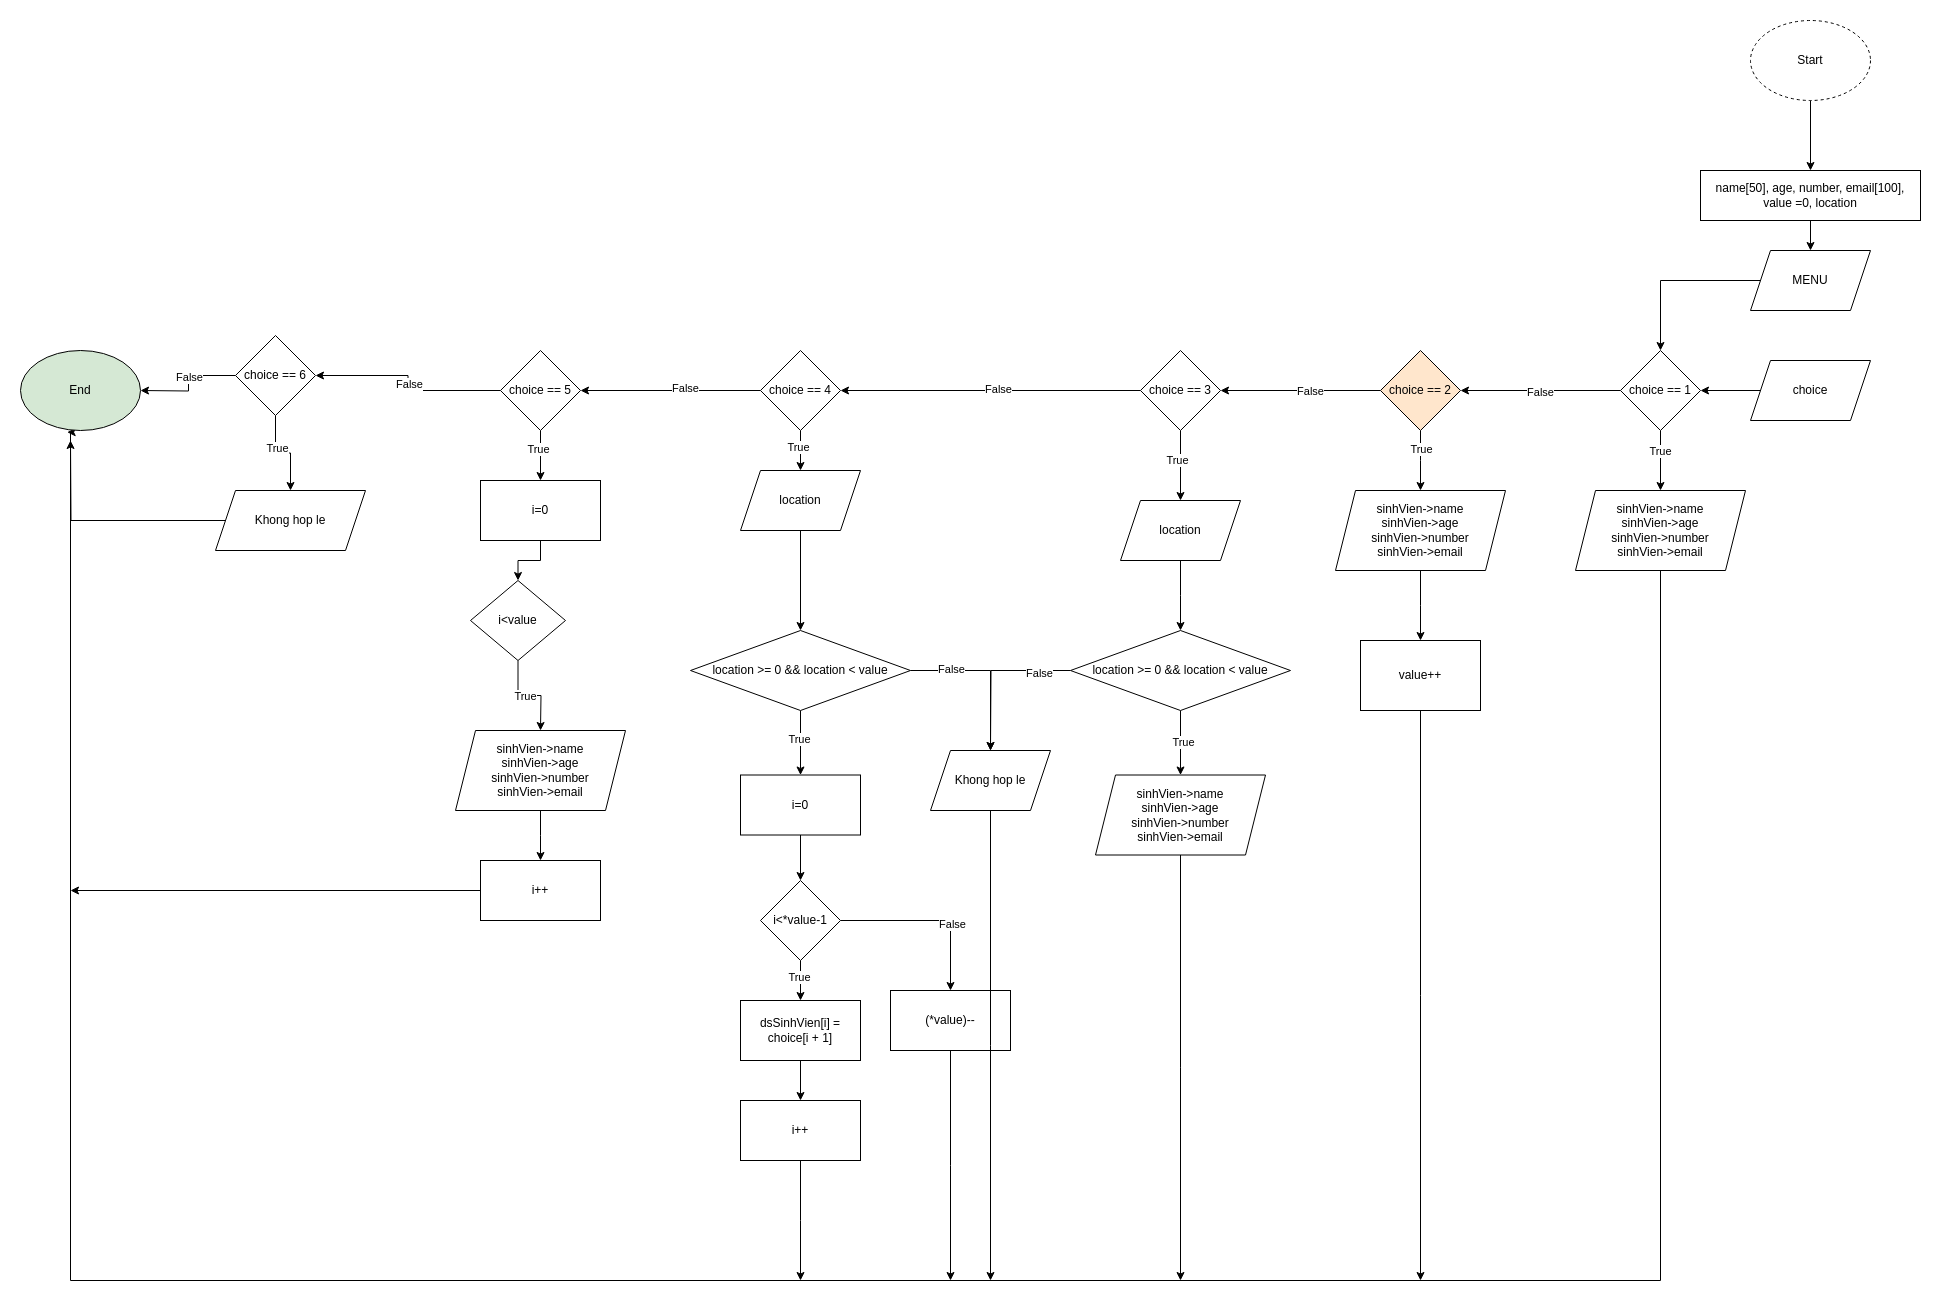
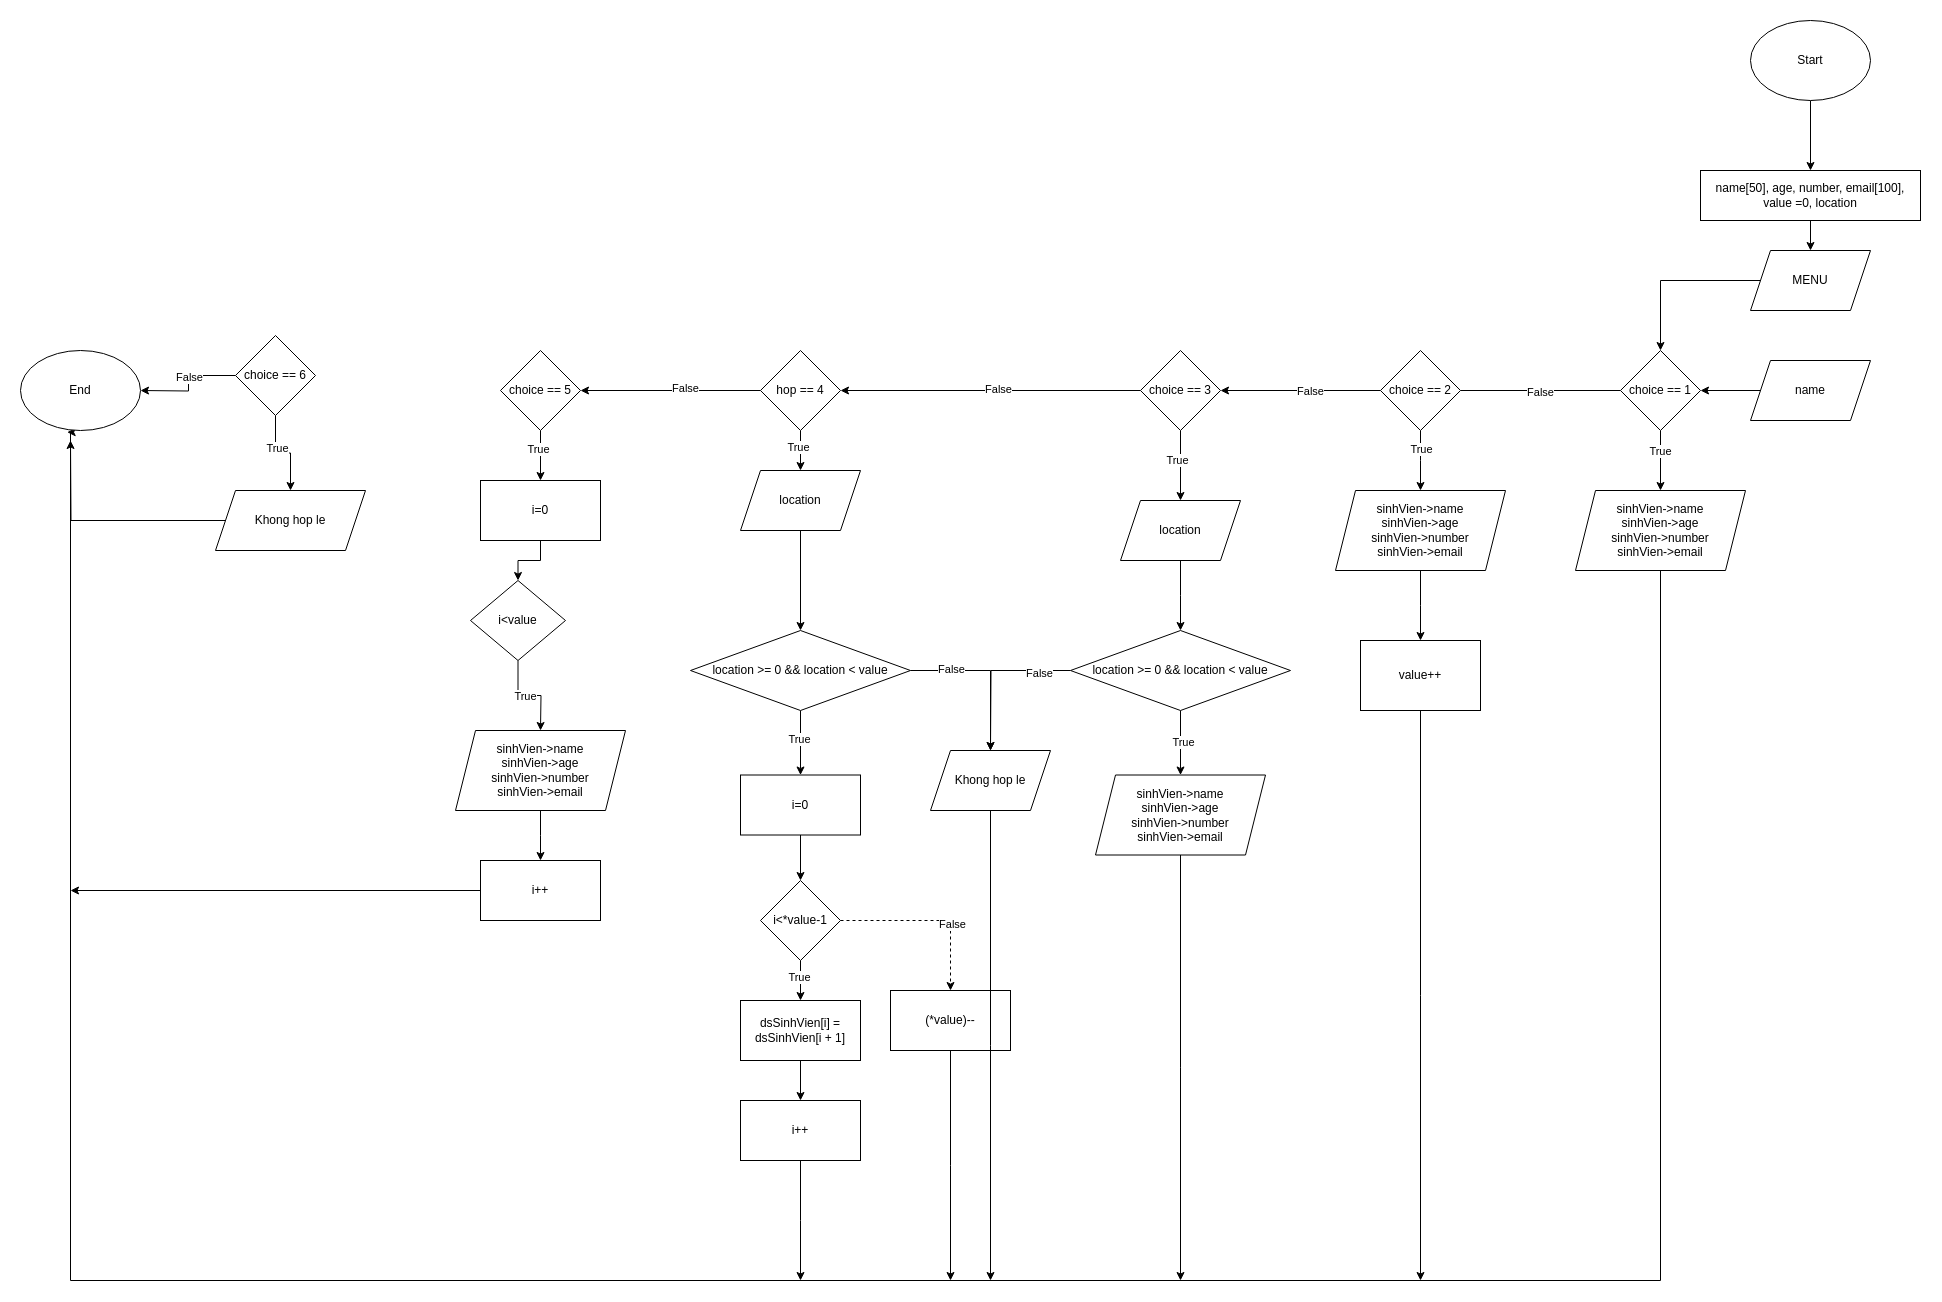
- <mxCell id="3" value="Start" style="ellipse;whiteSpace=wrap;html=1;dashed=1;" vertex="1" parent="1"><mxGeometry x="1750" y="20" width="120" height="80" as="geometry" /></mxCell>
+ <mxCell id="3" value="Start" style="ellipse;whiteSpace=wrap;html=1;" vertex="1" parent="1"><mxGeometry x="1750" y="20" width="120" height="80" as="geometry" /></mxCell>
- <mxCell id="17" style="edgeStyle=orthogonalEdgeStyle;rounded=0;orthogonalLoop=1;jettySize=auto;html=1;entryX=1;entryY=0.5;entryDx=0;entryDy=0;" edge="1" parent="1" source="19" target="24"><mxGeometry relative="1" as="geometry"><mxPoint x="410" y="390" as="targetPoint" /></mxGeometry></mxCell>
- <mxCell id="18" value="False" style="edgeLabel;html=1;align=center;verticalAlign=middle;resizable=0;points=[];" vertex="1" connectable="0" parent="17"><mxGeometry x="-0.017" y="-1" relative="1" as="geometry"><mxPoint y="-1" as="offset" /></mxGeometry></mxCell>
- <mxCell id="88" value="End" style="ellipse;whiteSpace=wrap;html=1;fillColor=#d5e8d4;" vertex="1" parent="1"><mxGeometry x="20" y="350" width="120" height="80" as="geometry" /></mxCell>
+ <mxCell id="88" value="End" style="ellipse;whiteSpace=wrap;html=1;" vertex="1" parent="1"><mxGeometry x="20" y="350" width="120" height="80" as="geometry" /></mxCell>
- <mxCell id="29" value="choice == 4" style="rhombus;whiteSpace=wrap;html=1;" vertex="1" parent="1"><mxGeometry x="760" y="350" width="80" height="80" as="geometry" /></mxCell>
+ <mxCell id="29" value="hop == 4" style="rhombus;whiteSpace=wrap;html=1;" vertex="1" parent="1"><mxGeometry x="760" y="350" width="80" height="80" as="geometry" /></mxCell>
- <mxCell id="34" value="choice == 2" style="rhombus;whiteSpace=wrap;html=1;fillColor=#ffe6cc;" vertex="1" parent="1"><mxGeometry x="1380" y="350" width="80" height="80" as="geometry" /></mxCell>
+ <mxCell id="34" value="choice == 2" style="rhombus;whiteSpace=wrap;html=1;" vertex="1" parent="1"><mxGeometry x="1380" y="350" width="80" height="80" as="geometry" /></mxCell>
- <mxCell id="12" style="edgeStyle=orthogonalEdgeStyle;rounded=0;orthogonalLoop=1;jettySize=auto;html=1;" edge="1" parent="1" source="14" target="34"><mxGeometry relative="1" as="geometry"><mxPoint x="1510" y="390" as="targetPoint" /></mxGeometry></mxCell>
+ <mxCell id="12" style="edgeStyle=orthogonalEdgeStyle;rounded=0;orthogonalLoop=1;jettySize=auto;html=1;endArrow=none;" edge="1" parent="1" source="14" target="34"><mxGeometry relative="1" as="geometry"><mxPoint x="1510" y="390" as="targetPoint" /></mxGeometry></mxCell>
- <mxCell id="9" value="choice" style="shape=parallelogram;perimeter=parallelogramPerimeter;whiteSpace=wrap;html=1;fixedSize=1;" vertex="1" parent="1"><mxGeometry x="1750" y="360" width="120" height="60" as="geometry" /></mxCell>
+ <mxCell id="9" value="name" style="shape=parallelogram;perimeter=parallelogramPerimeter;whiteSpace=wrap;html=1;fixedSize=1;" vertex="1" parent="1"><mxGeometry x="1750" y="360" width="120" height="60" as="geometry" /></mxCell>
- <mxCell id="66" style="edgeStyle=orthogonalEdgeStyle;rounded=0;orthogonalLoop=1;jettySize=auto;html=1;entryX=0.5;entryY=0;entryDx=0;entryDy=0;" edge="1" parent="1" source="68" target="74"><mxGeometry relative="1" as="geometry" /></mxCell>
+ <mxCell id="66" style="edgeStyle=orthogonalEdgeStyle;rounded=0;orthogonalLoop=1;jettySize=auto;html=1;entryX=0.5;entryY=0;entryDx=0;entryDy=0;dashed=1;" edge="1" parent="1" source="68" target="74"><mxGeometry relative="1" as="geometry" /></mxCell>
- <mxCell id="70" value="dsSinhVien[i] = choice[i + 1]" style="rounded=0;whiteSpace=wrap;html=1;" vertex="1" parent="1"><mxGeometry x="740" y="1000" width="120" height="60" as="geometry" /></mxCell>
+ <mxCell id="70" value="dsSinhVien[i] = dsSinhVien[i + 1]" style="rounded=0;whiteSpace=wrap;html=1;" vertex="1" parent="1"><mxGeometry x="740" y="1000" width="120" height="60" as="geometry" /></mxCell>
